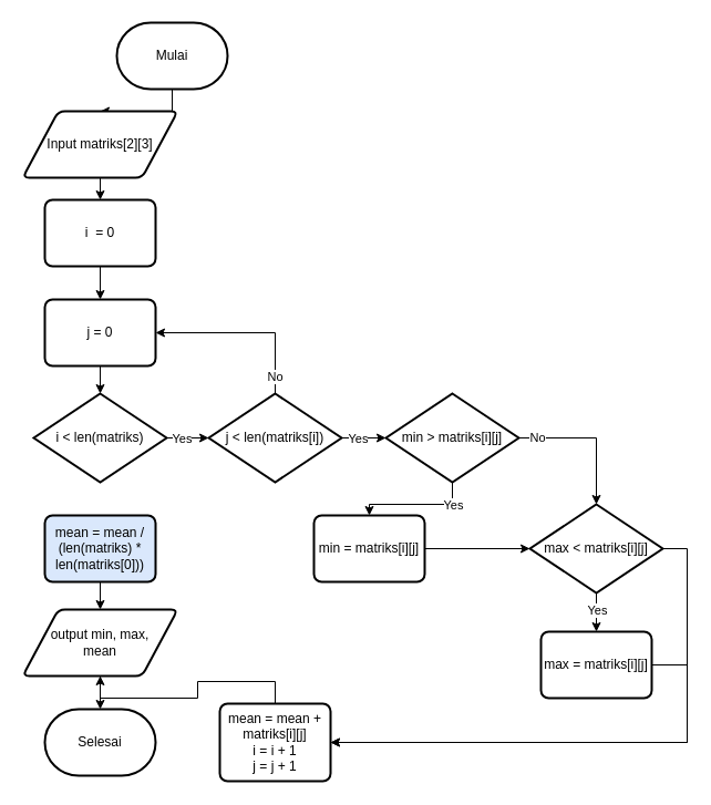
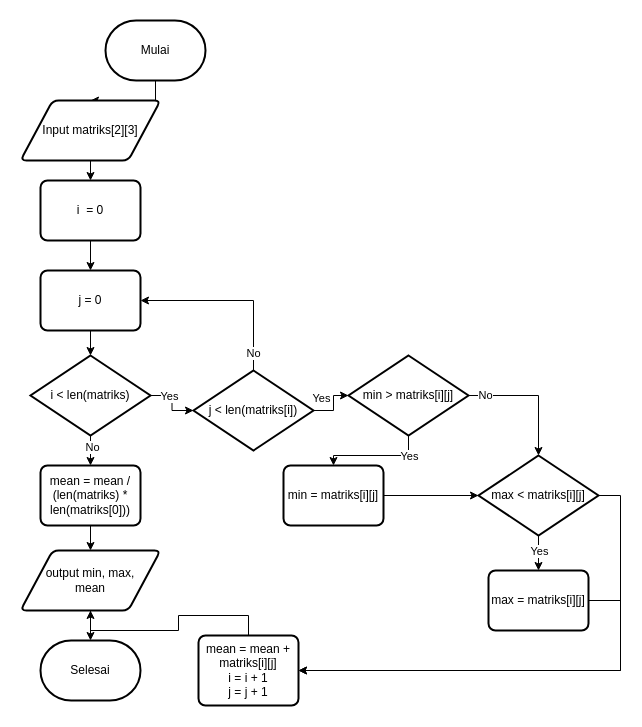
- <mxCell id="15" value="j &amp;lt; len(matriks[i])" style="strokeWidth=2;html=1;shape=mxgraph.flowchart.decision;whiteSpace=wrap;" parent="1" vertex="1"><mxGeometry x="188" y="355" width="120" height="80" as="geometry" /></mxCell>
+ <mxCell id="15" value="j &amp;lt; len(matriks[i])" style="strokeWidth=2;html=1;shape=mxgraph.flowchart.decision;whiteSpace=wrap;" parent="1" vertex="1"><mxGeometry x="193" y="370" width="120" height="80" as="geometry" /></mxCell>
+ <mxCell id="8" value="" style="edgeStyle=orthogonalEdgeStyle;rounded=0;orthogonalLoop=1;jettySize=auto;html=1;entryX=0.5;entryY=0;entryDx=0;entryDy=0;" parent="1" source="10" target="34" edge="1"><mxGeometry relative="1" as="geometry"><mxPoint x="90" y="465" as="targetPoint" /></mxGeometry></mxCell>
+ <mxCell id="9" value="No" style="edgeLabel;html=1;align=center;verticalAlign=middle;resizable=0;points=[];" parent="8" connectable="0" vertex="1"><mxGeometry x="-0.562" y="1" relative="1" as="geometry"><mxPoint as="offset" /></mxGeometry></mxCell>
- <mxCell id="34" value="mean = mean / (len(matriks) * len(matriks[0]))" style="rounded=1;whiteSpace=wrap;html=1;absoluteArcSize=1;arcSize=14;strokeWidth=2;fillColor=#dae8fc;" parent="1" vertex="1"><mxGeometry x="40" y="465" width="100" height="60" as="geometry" /></mxCell>
+ <mxCell id="34" value="mean = mean / (len(matriks) * len(matriks[0]))" style="rounded=1;whiteSpace=wrap;html=1;absoluteArcSize=1;arcSize=14;strokeWidth=2;" parent="1" vertex="1"><mxGeometry x="40" y="465" width="100" height="60" as="geometry" /></mxCell>
